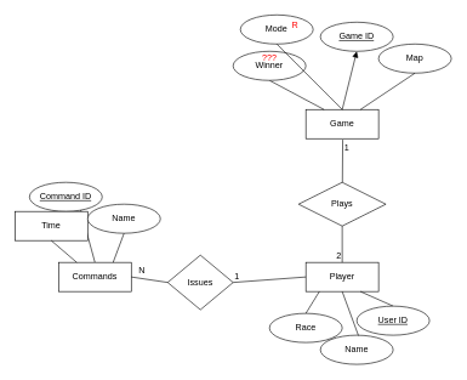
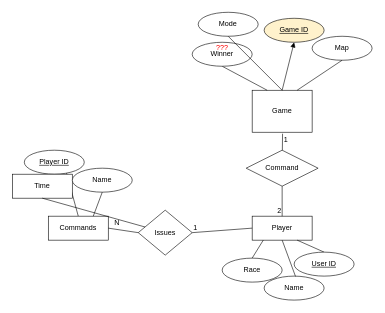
- <mxCell id="28" value="&lt;font color=&quot;#ff0000&quot;&gt;R&lt;/font&gt;" style="text;html=1;align=center;verticalAlign=middle;resizable=0;points=[];autosize=1;strokeColor=none;fillColor=none;" vertex="1" parent="1"><mxGeometry x="390" y="20" width="30" height="30" as="geometry" /></mxCell>
- <mxCell id="21" value="&lt;u&gt;Game ID&lt;/u&gt;" style="ellipse;whiteSpace=wrap;html=1;align=center;" vertex="1" parent="1"><mxGeometry x="440" y="30" width="100" height="40" as="geometry" /></mxCell>
+ <mxCell id="21" value="&lt;u&gt;Game ID&lt;/u&gt;" style="ellipse;whiteSpace=wrap;html=1;align=center;fillColor=#fff2cc;" vertex="1" parent="1"><mxGeometry x="440" y="30" width="100" height="40" as="geometry" /></mxCell>
- <mxCell id="5" value="Game" style="whiteSpace=wrap;html=1;align=center;" vertex="1" parent="1"><mxGeometry x="420" y="150" width="100" height="40" as="geometry" /></mxCell>
+ <mxCell id="5" value="Game" style="whiteSpace=wrap;html=1;align=center;" vertex="1" parent="1"><mxGeometry x="420" y="150" width="100" height="70" as="geometry" /></mxCell>
- <mxCell id="3" value="Command ID" style="ellipse;whiteSpace=wrap;html=1;align=center;fontStyle=4;" vertex="1" parent="1"><mxGeometry x="40" y="250" width="100" height="40" as="geometry" /></mxCell>
+ <mxCell id="3" value="Player ID" style="ellipse;whiteSpace=wrap;html=1;align=center;fontStyle=4;" vertex="1" parent="1"><mxGeometry x="40" y="250" width="100" height="40" as="geometry" /></mxCell>
- <mxCell id="6" value="Plays" style="shape=rhombus;perimeter=rhombusPerimeter;whiteSpace=wrap;html=1;align=center;" vertex="1" parent="1"><mxGeometry x="410" y="250" width="120" height="60" as="geometry" /></mxCell>
+ <mxCell id="6" value="Command" style="shape=rhombus;perimeter=rhombusPerimeter;whiteSpace=wrap;html=1;align=center;" vertex="1" parent="1"><mxGeometry x="410" y="250" width="120" height="60" as="geometry" /></mxCell>
- <mxCell id="34" value="" style="endArrow=none;html=1;rounded=0;exitX=0.5;exitY=1;exitDx=0;exitDy=0;entryX=0.25;entryY=0;entryDx=0;entryDy=0;" edge="1" parent="1" source="33" target="18"><mxGeometry relative="1" as="geometry"><mxPoint x="80" y="330" as="sourcePoint" /><mxPoint x="240" y="330" as="targetPoint" /></mxGeometry></mxCell>
+ <mxCell id="34" value="" style="endArrow=none;html=1;rounded=0;exitX=0.5;exitY=1;exitDx=0;exitDy=0;" edge="1" parent="1" source="33" target="11"><mxGeometry relative="1" as="geometry"><mxPoint x="80" y="330" as="sourcePoint" /><mxPoint x="240" y="330" as="targetPoint" /></mxGeometry></mxCell>
